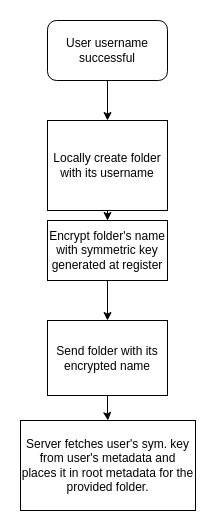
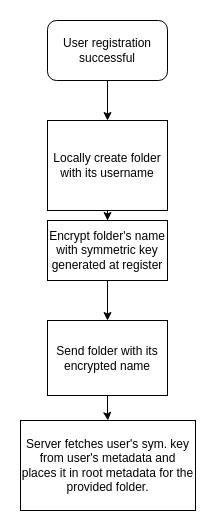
- <mxCell id="3" value="User username&lt;br&gt;successful" style="rounded=1;whiteSpace=wrap;html=1;" vertex="1" parent="1"><mxGeometry x="47" y="20" width="120" height="60" as="geometry" /></mxCell>
+ <mxCell id="3" value="User registration&lt;br&gt;successful" style="rounded=1;whiteSpace=wrap;html=1;" vertex="1" parent="1"><mxGeometry x="47" y="20" width="120" height="60" as="geometry" /></mxCell>
